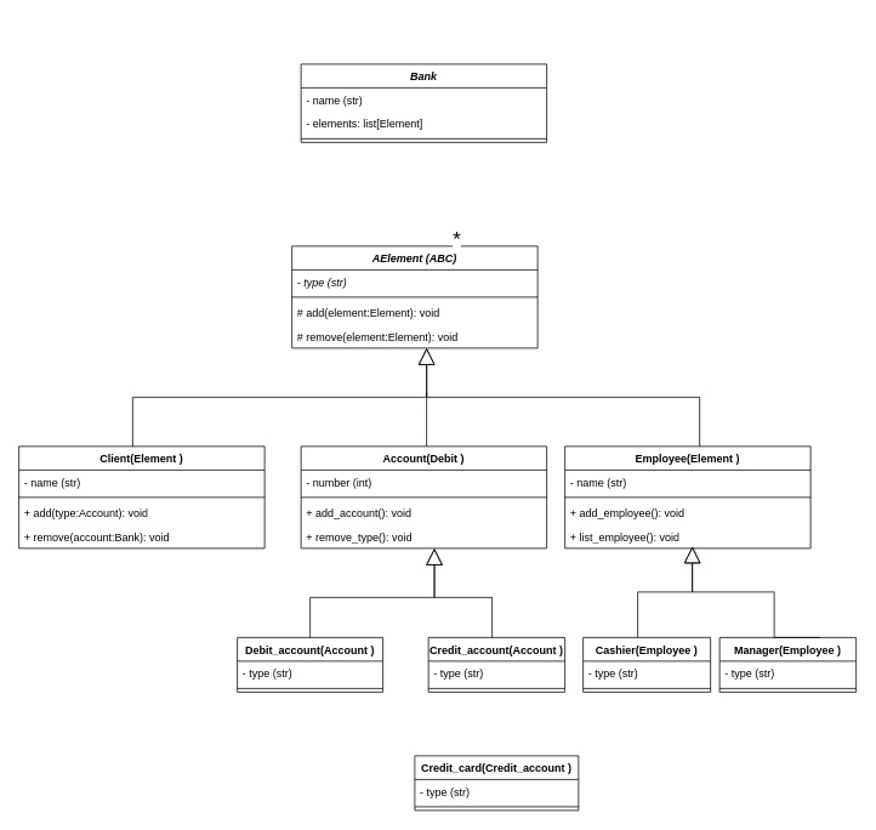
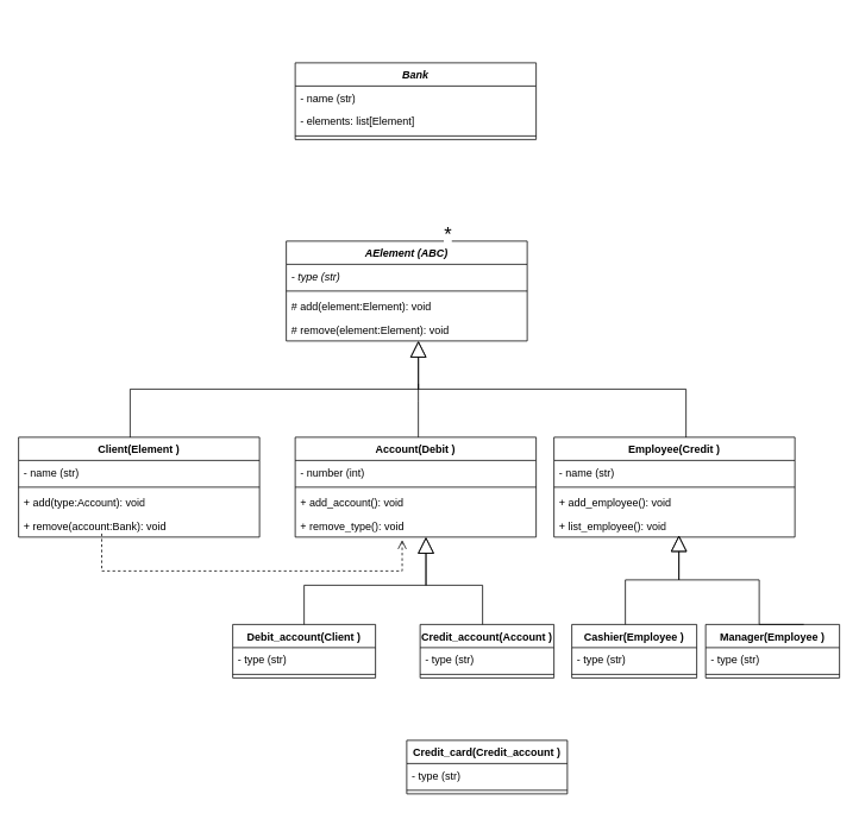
- <mxCell id="15" value="Employee(Element&amp;nbsp;)" style="swimlane;fontStyle=1;align=center;verticalAlign=top;childLayout=stackLayout;horizontal=1;startSize=26;horizontalStack=0;resizeParent=1;resizeParentMax=0;resizeLast=0;collapsible=1;marginBottom=0;whiteSpace=wrap;html=1;" vertex="1" parent="1"><mxGeometry x="620" y="490" width="270" height="112" as="geometry" /></mxCell>
+ <mxCell id="15" value="Employee(Credit&amp;nbsp;)" style="swimlane;fontStyle=1;align=center;verticalAlign=top;childLayout=stackLayout;horizontal=1;startSize=26;horizontalStack=0;resizeParent=1;resizeParentMax=0;resizeLast=0;collapsible=1;marginBottom=0;whiteSpace=wrap;html=1;" vertex="1" parent="1"><mxGeometry x="620" y="490" width="270" height="112" as="geometry" /></mxCell>
+ <mxCell id="30" value="" style="html=1;verticalAlign=bottom;endArrow=open;dashed=1;endSize=8;rounded=0;edgeStyle=orthogonalEdgeStyle;exitX=0.345;exitY=0.85;exitDx=0;exitDy=0;exitPerimeter=0;entryX=0.444;entryY=1.124;entryDx=0;entryDy=0;entryPerimeter=0;" edge="1" parent="1" source="24" target="29"><mxGeometry x="-0.0" relative="1" as="geometry"><mxPoint x="100" y="730" as="sourcePoint" /><mxPoint x="450" y="670" as="targetPoint" /><Array as="points"><mxPoint x="113" y="640" /><mxPoint x="450" y="640" /></Array><mxPoint as="offset" /></mxGeometry></mxCell>
- <mxCell id="31" value="Debit_account(Account&amp;nbsp;)" style="swimlane;fontStyle=1;align=center;verticalAlign=top;childLayout=stackLayout;horizontal=1;startSize=26;horizontalStack=0;resizeParent=1;resizeParentMax=0;resizeLast=0;collapsible=1;marginBottom=0;whiteSpace=wrap;html=1;" vertex="1" parent="1"><mxGeometry x="260" y="700" width="160" height="60" as="geometry" /></mxCell>
+ <mxCell id="31" value="Debit_account(Client&amp;nbsp;)" style="swimlane;fontStyle=1;align=center;verticalAlign=top;childLayout=stackLayout;horizontal=1;startSize=26;horizontalStack=0;resizeParent=1;resizeParentMax=0;resizeLast=0;collapsible=1;marginBottom=0;whiteSpace=wrap;html=1;" vertex="1" parent="1"><mxGeometry x="260" y="700" width="160" height="60" as="geometry" /></mxCell>
